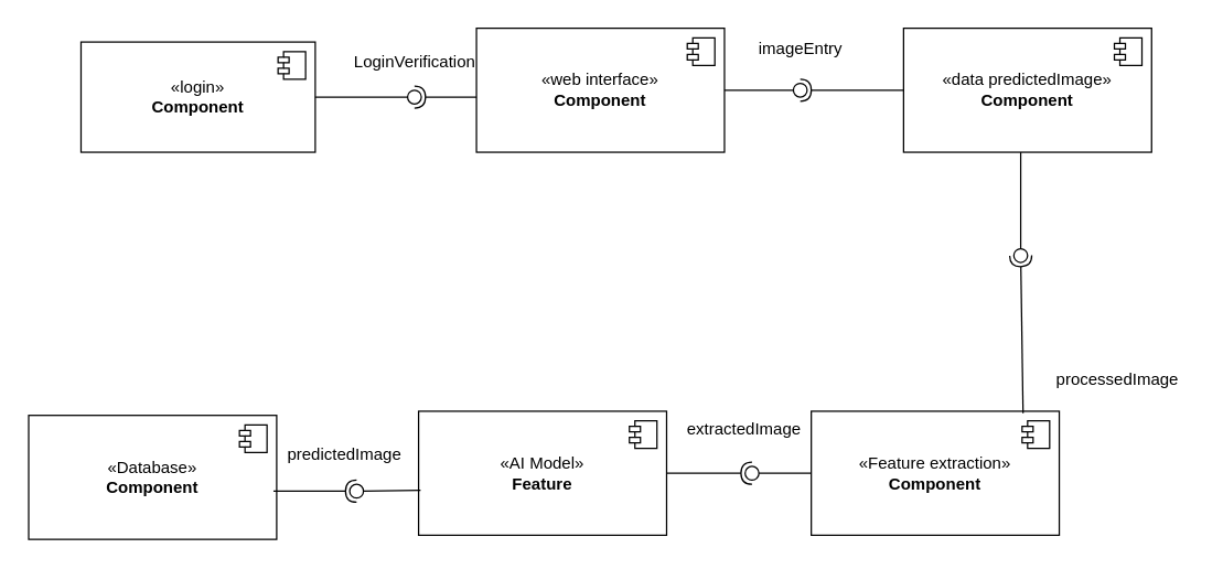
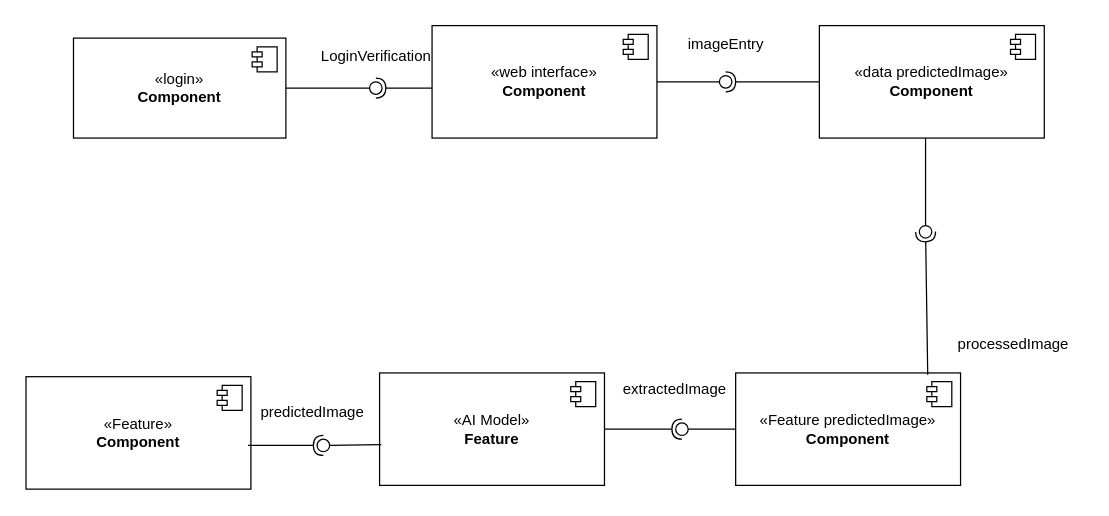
- <mxCell id="4" value="«Feature extraction»&lt;br&gt;&lt;b&gt;Component&lt;/b&gt;" style="html=1;dropTarget=0;whiteSpace=wrap;" parent="1" vertex="1"><mxGeometry x="588" y="298" width="180" height="90" as="geometry" /></mxCell>
+ <mxCell id="4" value="«Feature predictedImage»&lt;br&gt;&lt;b&gt;Component&lt;/b&gt;" style="html=1;dropTarget=0;whiteSpace=wrap;" parent="1" vertex="1"><mxGeometry x="588" y="298" width="180" height="90" as="geometry" /></mxCell>
- <mxCell id="28" value="«Database»&lt;br&gt;&lt;b&gt;Component&lt;/b&gt;" style="html=1;dropTarget=0;whiteSpace=wrap;" vertex="1" parent="1"><mxGeometry x="20" y="301" width="180" height="90" as="geometry" /></mxCell>
+ <mxCell id="28" value="«Feature»&lt;br&gt;&lt;b&gt;Component&lt;/b&gt;" style="html=1;dropTarget=0;whiteSpace=wrap;" vertex="1" parent="1"><mxGeometry x="20" y="301" width="180" height="90" as="geometry" /></mxCell>
